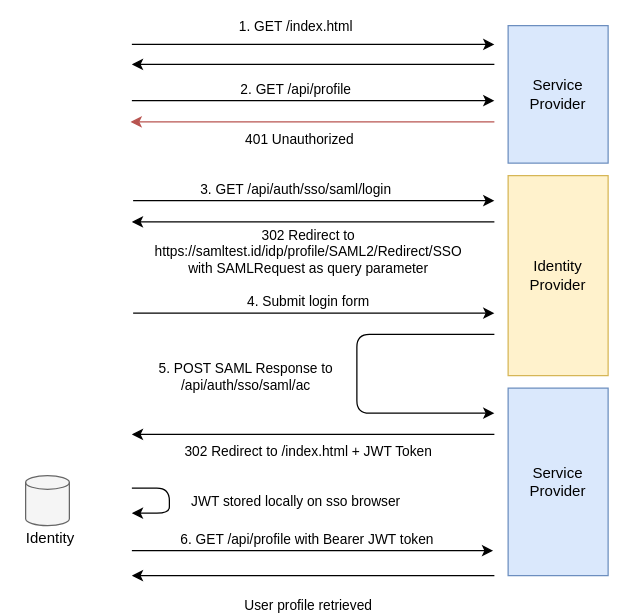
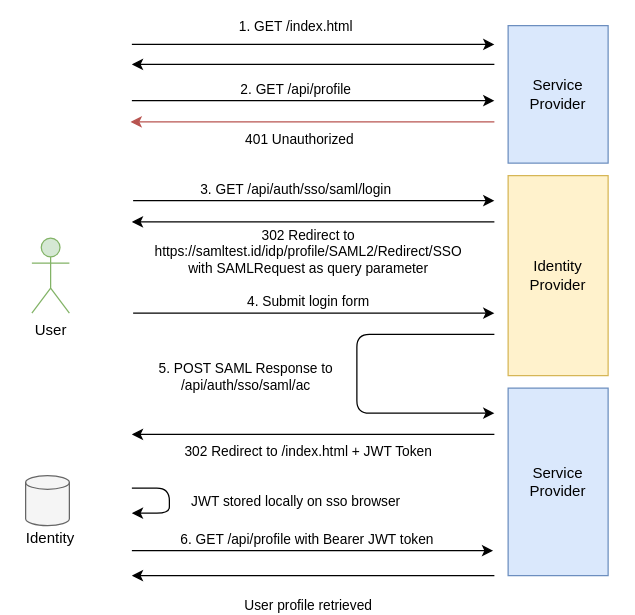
+ <mxCell id="2" value="&lt;div&gt;User&lt;/div&gt;" style="shape=umlActor;verticalLabelPosition=bottom;verticalAlign=top;html=1;outlineConnect=0;fillColor=#d5e8d4;strokeColor=#82b366;" parent="1" vertex="1"><mxGeometry x="25" y="190" width="30" height="60" as="geometry" /></mxCell>
